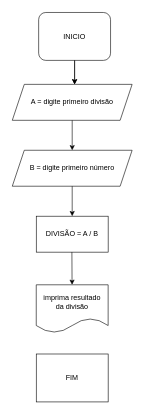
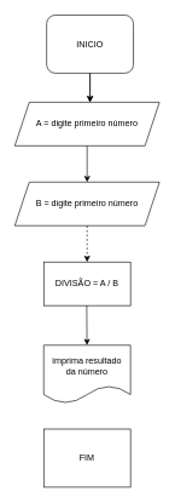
- <mxCell id="5" value="A = digite primeiro divisão" style="shape=parallelogram;perimeter=parallelogramPerimeter;whiteSpace=wrap;html=1;fixedSize=1;" parent="1" vertex="1"><mxGeometry x="20" y="140" width="200" height="60" as="geometry" /></mxCell>
+ <mxCell id="5" value="A = digite primeiro número" style="shape=parallelogram;perimeter=parallelogramPerimeter;whiteSpace=wrap;html=1;fixedSize=1;" parent="1" vertex="1"><mxGeometry x="20" y="140" width="200" height="60" as="geometry" /></mxCell>
- <mxCell id="9" value="" style="endArrow=classic;html=1;rounded=0;exitX=0.5;exitY=1;exitDx=0;exitDy=0;" parent="1" source="8" target="3" edge="1"><mxGeometry width="50" height="50" relative="1" as="geometry"><mxPoint x="180" y="330" as="sourcePoint" /><mxPoint x="180" y="340" as="targetPoint" /><Array as="points" /></mxGeometry></mxCell>
+ <mxCell id="9" value="" style="endArrow=classic;html=1;rounded=0;exitX=0.5;exitY=1;exitDx=0;exitDy=0;dashed=1;" parent="1" source="8" target="3" edge="1"><mxGeometry width="50" height="50" relative="1" as="geometry"><mxPoint x="180" y="330" as="sourcePoint" /><mxPoint x="180" y="340" as="targetPoint" /><Array as="points" /></mxGeometry></mxCell>
- <mxCell id="10" value="imprima resultado &lt;br&gt;da divisão" style="shape=document;whiteSpace=wrap;html=1;boundedLbl=1;" parent="1" vertex="1"><mxGeometry x="60" y="474.5" width="120" height="80" as="geometry" /></mxCell>
+ <mxCell id="10" value="imprima resultado &lt;br&gt;da número" style="shape=document;whiteSpace=wrap;html=1;boundedLbl=1;" parent="1" vertex="1"><mxGeometry x="60" y="474.5" width="120" height="80" as="geometry" /></mxCell>
